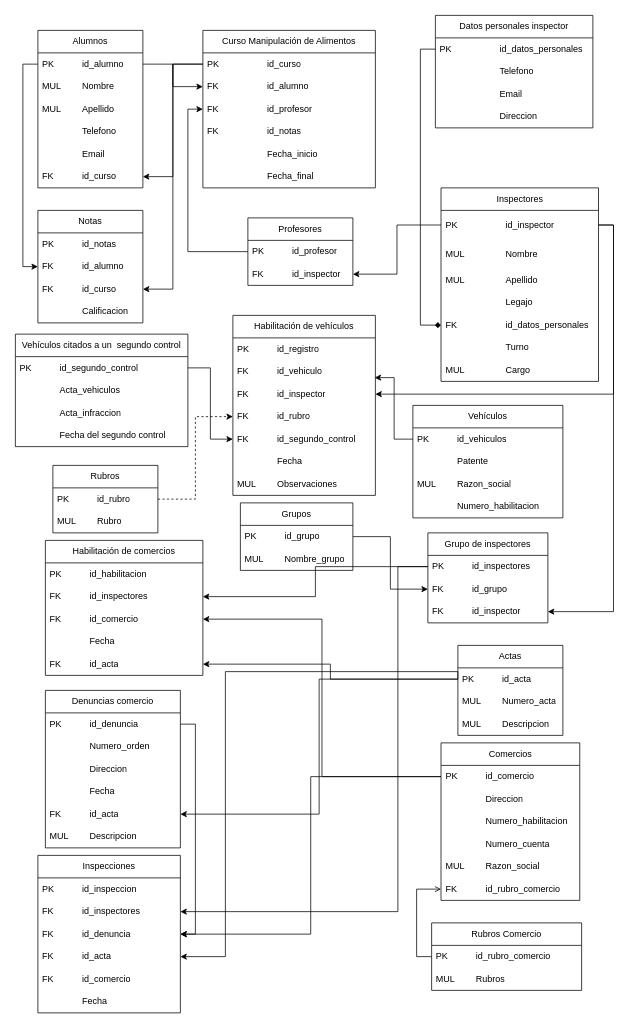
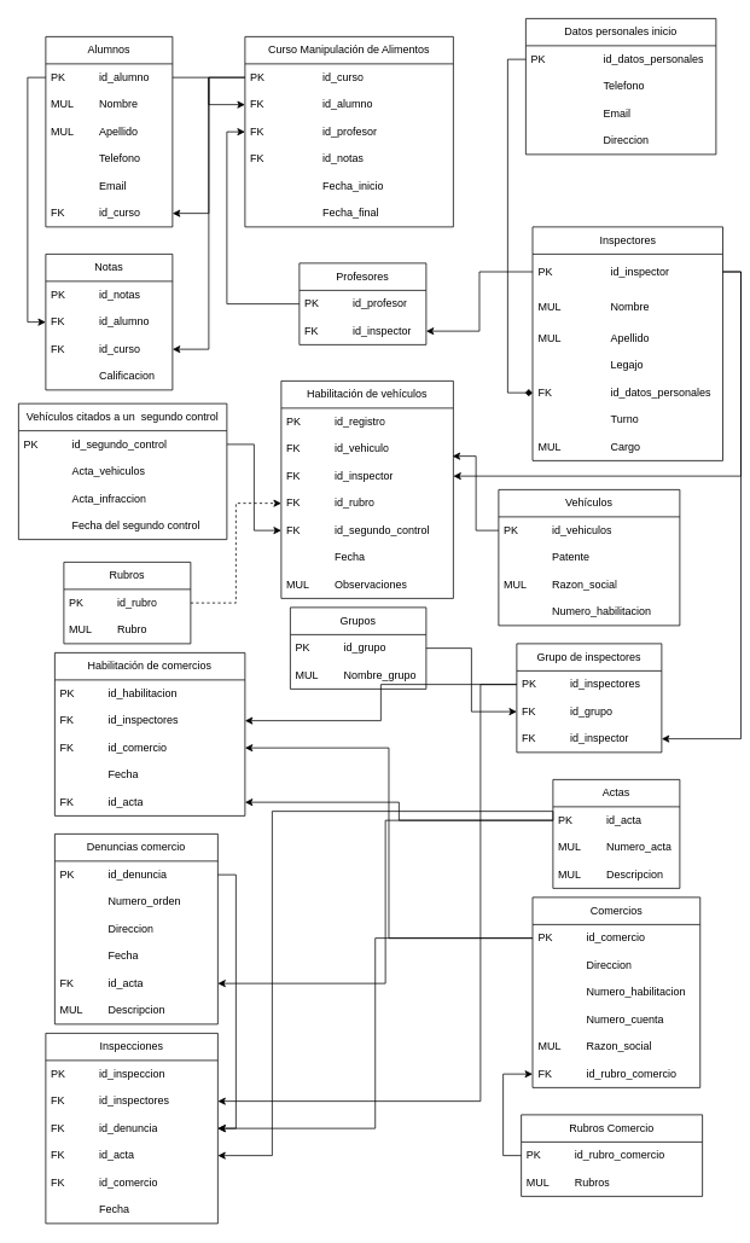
- <mxCell id="56" value="Datos personales inspector" style="swimlane;fontStyle=0;childLayout=stackLayout;horizontal=1;startSize=30;horizontalStack=0;resizeParent=1;resizeParentMax=0;resizeLast=0;collapsible=1;marginBottom=0;whiteSpace=wrap;html=1;" parent="1" vertex="1"><mxGeometry x="580" y="20" width="210" height="150" as="geometry"><mxRectangle x="570" y="10" width="190" height="30" as="alternateBounds" /></mxGeometry></mxCell>
+ <mxCell id="56" value="Datos personales inicio" style="swimlane;fontStyle=0;childLayout=stackLayout;horizontal=1;startSize=30;horizontalStack=0;resizeParent=1;resizeParentMax=0;resizeLast=0;collapsible=1;marginBottom=0;whiteSpace=wrap;html=1;" parent="1" vertex="1"><mxGeometry x="580" y="20" width="210" height="150" as="geometry"><mxRectangle x="570" y="10" width="190" height="30" as="alternateBounds" /></mxGeometry></mxCell>
- <mxCell id="119" style="edgeStyle=orthogonalEdgeStyle;rounded=0;orthogonalLoop=1;jettySize=auto;html=1;exitX=0;exitY=0.5;exitDx=0;exitDy=0;entryX=0;entryY=0.5;entryDx=0;entryDy=0;endArrow=open;" parent="1" source="117" target="109" edge="1"><mxGeometry relative="1" as="geometry" /></mxCell>
+ <mxCell id="119" style="edgeStyle=orthogonalEdgeStyle;rounded=0;orthogonalLoop=1;jettySize=auto;html=1;exitX=0;exitY=0.5;exitDx=0;exitDy=0;entryX=0;entryY=0.5;entryDx=0;entryDy=0;" parent="1" source="117" target="109" edge="1"><mxGeometry relative="1" as="geometry" /></mxCell>
